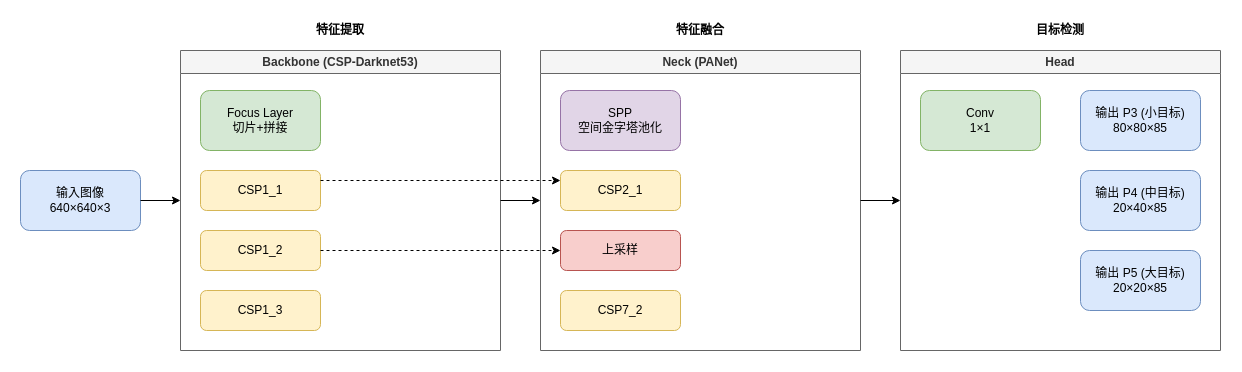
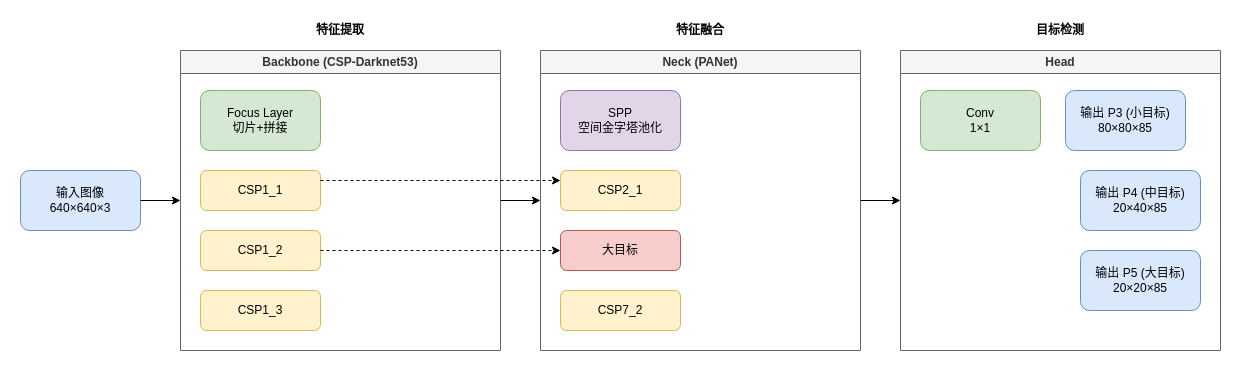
- <mxCell id="15" value="输出 P3 (小目标)&#10;80×80×85" style="rounded=1;whiteSpace=wrap;html=1;fillColor=#dae8fc;strokeColor=#6c8ebf;" vertex="1" parent="13"><mxGeometry x="180" y="40" width="120" height="60" as="geometry" /></mxCell>
+ <mxCell id="15" value="输出 P3 (小目标)&#10;80×80×85" style="rounded=1;whiteSpace=wrap;html=1;fillColor=#dae8fc;strokeColor=#6c8ebf;" vertex="1" parent="13"><mxGeometry x="165" y="40" width="120" height="60" as="geometry" /></mxCell>
- <mxCell id="11" value="上采样" style="rounded=1;whiteSpace=wrap;html=1;fillColor=#f8cecc;strokeColor=#b85450;" vertex="1" parent="8"><mxGeometry x="20" y="180" width="120" height="40" as="geometry" /></mxCell>
+ <mxCell id="11" value="大目标" style="rounded=1;whiteSpace=wrap;html=1;fillColor=#f8cecc;strokeColor=#b85450;" vertex="1" parent="8"><mxGeometry x="20" y="180" width="120" height="40" as="geometry" /></mxCell>
